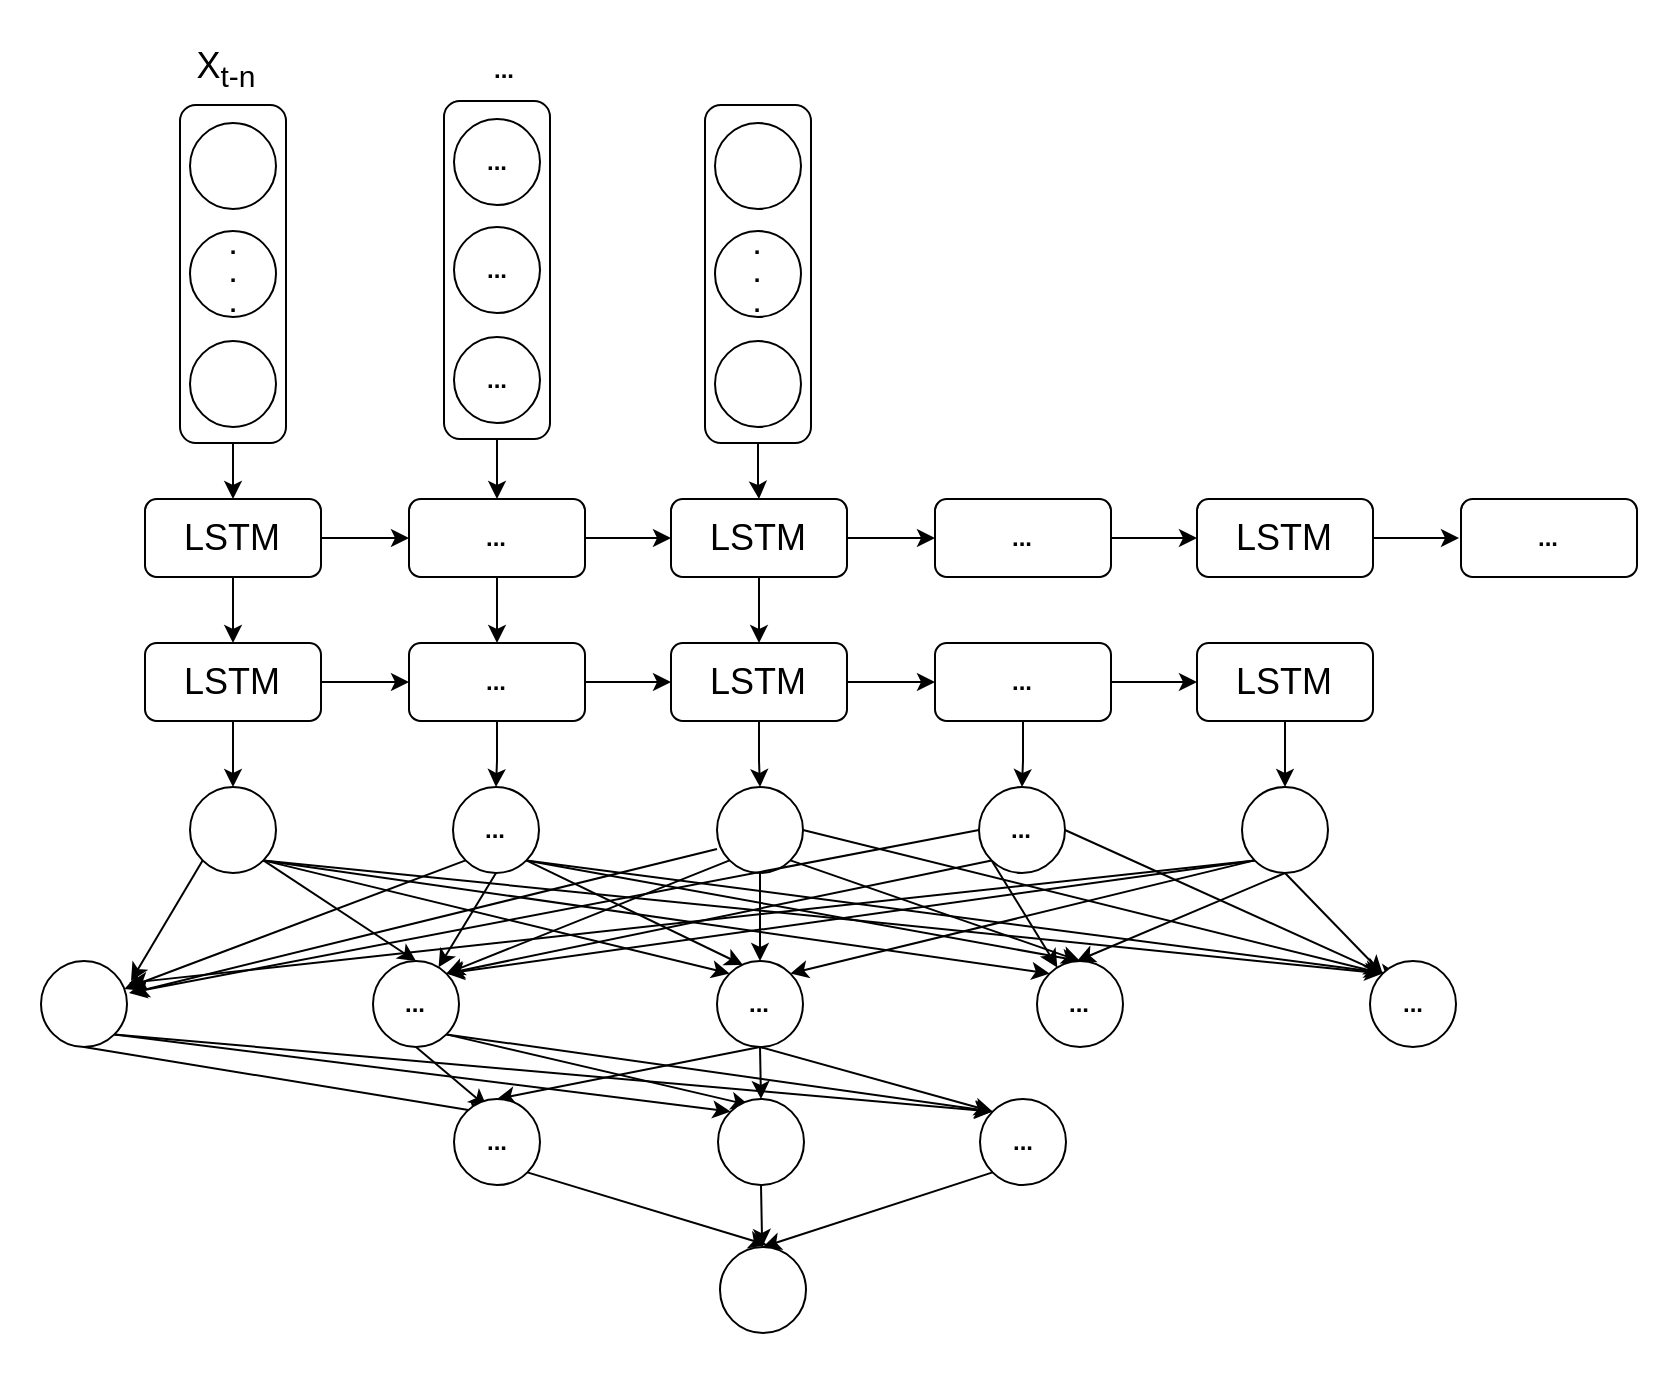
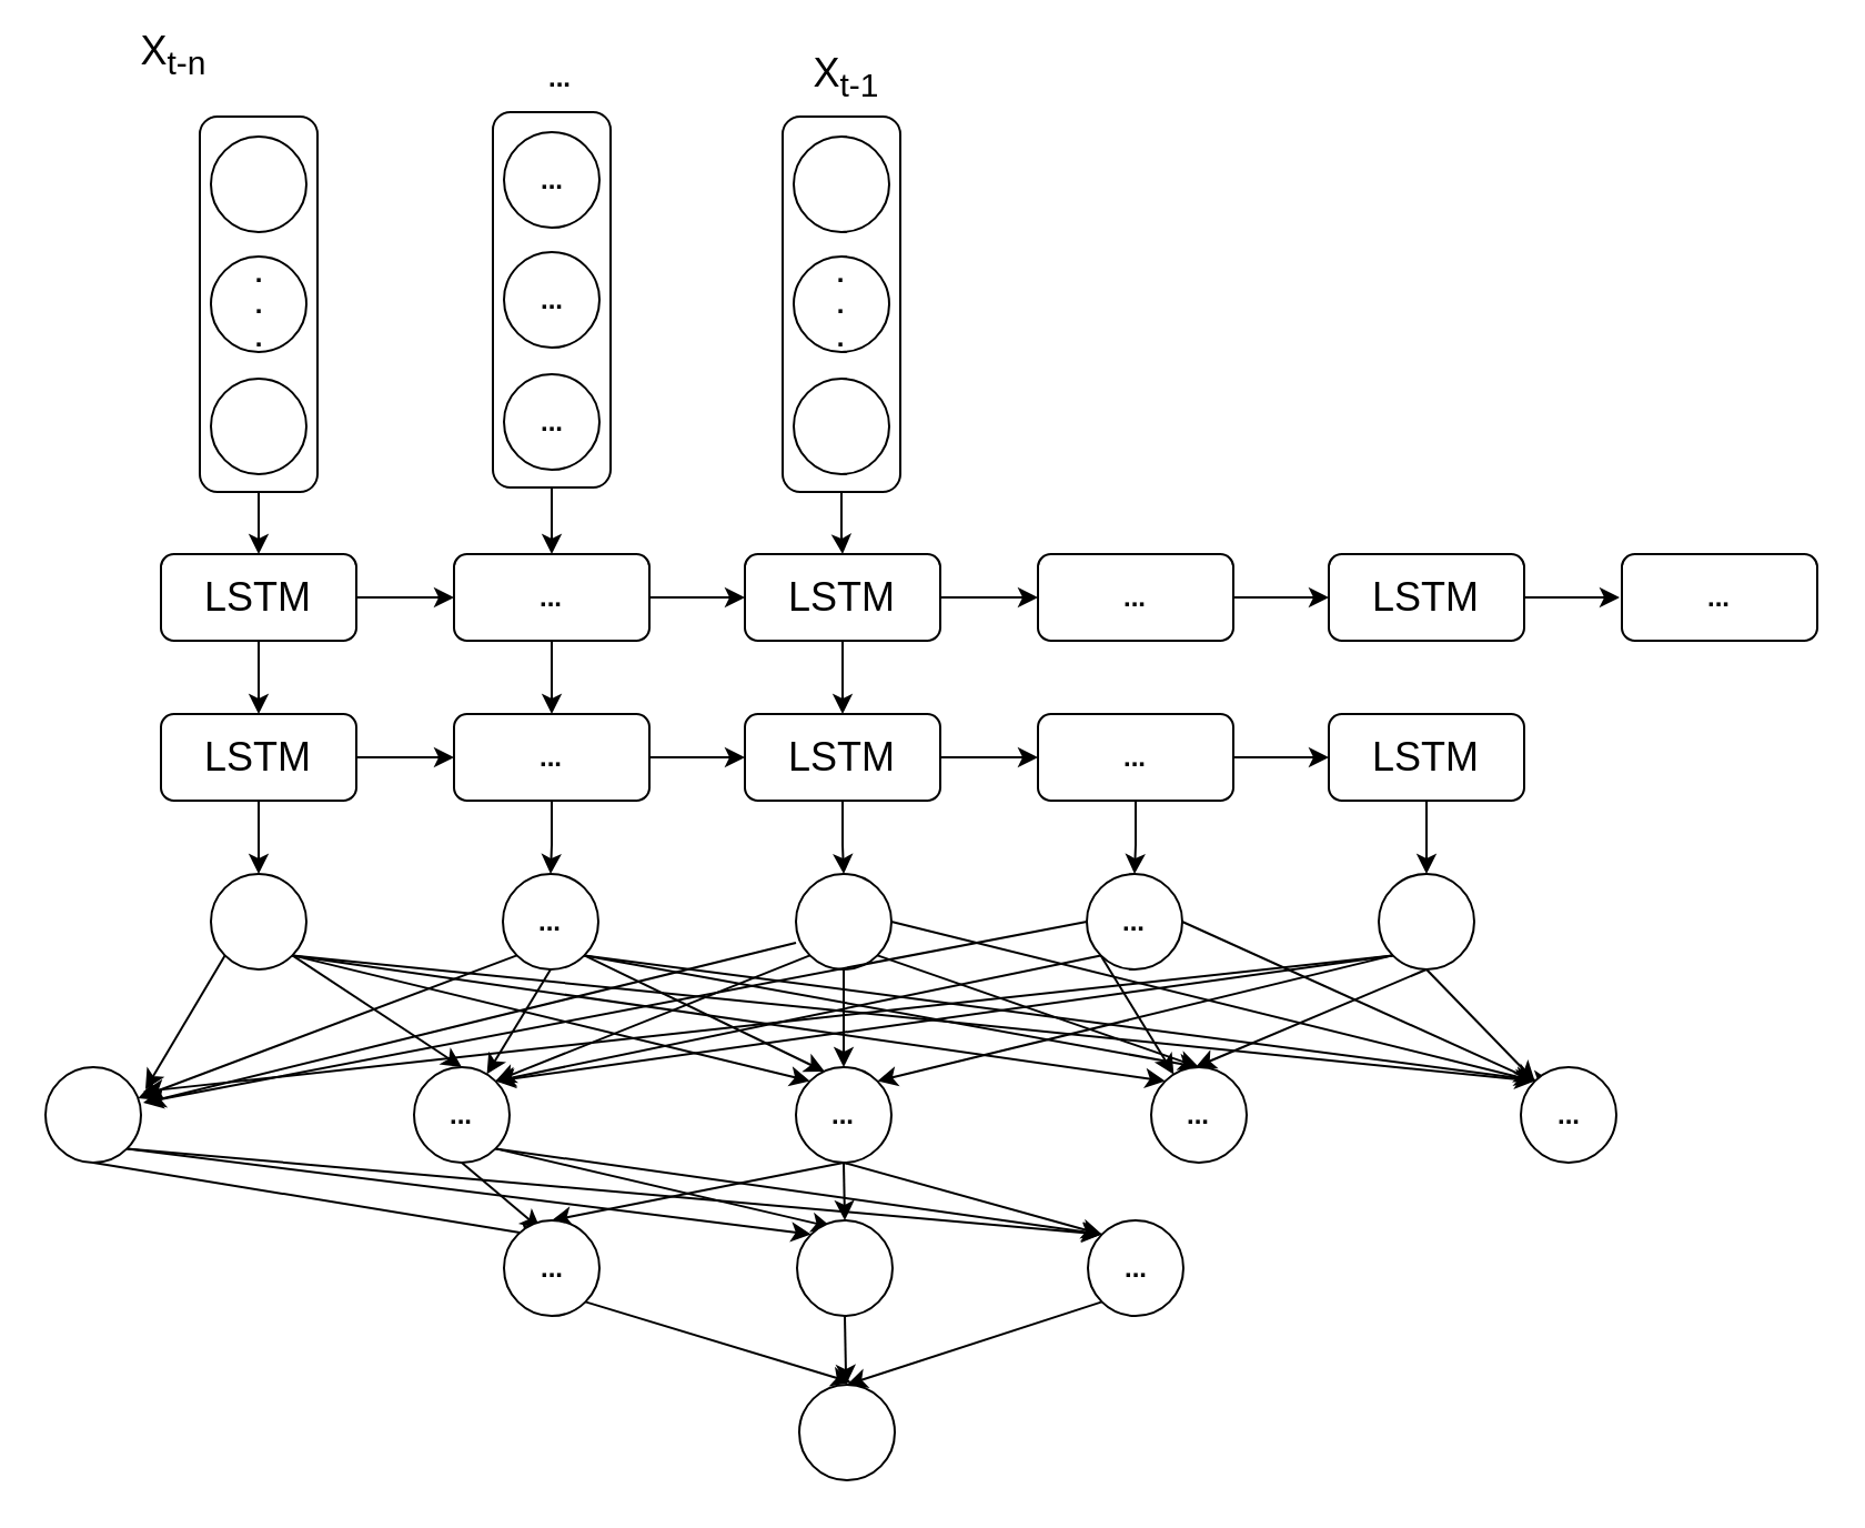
- <mxCell id="8" value="&lt;font style=&quot;font-size: 18px&quot;&gt;X&lt;sub&gt;t-n&lt;/sub&gt;&lt;/font&gt;" style="text;html=1;strokeColor=none;fillColor=none;align=center;verticalAlign=middle;whiteSpace=wrap;rounded=0;" vertex="1" parent="1"><mxGeometry x="82.5" y="20" width="60" height="30" as="geometry" /></mxCell>
+ <mxCell id="8" value="&lt;font style=&quot;font-size: 18px&quot;&gt;X&lt;sub&gt;t-n&lt;/sub&gt;&lt;/font&gt;" style="text;html=1;strokeColor=none;fillColor=none;align=center;verticalAlign=middle;whiteSpace=wrap;rounded=0;" vertex="1" parent="1"><mxGeometry x="47.5" y="10" width="60" height="30" as="geometry" /></mxCell>
+ <mxCell id="9" value="&lt;font style=&quot;font-size: 18px&quot;&gt;X&lt;sub&gt;t-1&lt;/sub&gt;&lt;/font&gt;" style="text;html=1;strokeColor=none;fillColor=none;align=center;verticalAlign=middle;whiteSpace=wrap;rounded=0;" vertex="1" parent="1"><mxGeometry x="351" y="20" width="60" height="30" as="geometry" /></mxCell>
